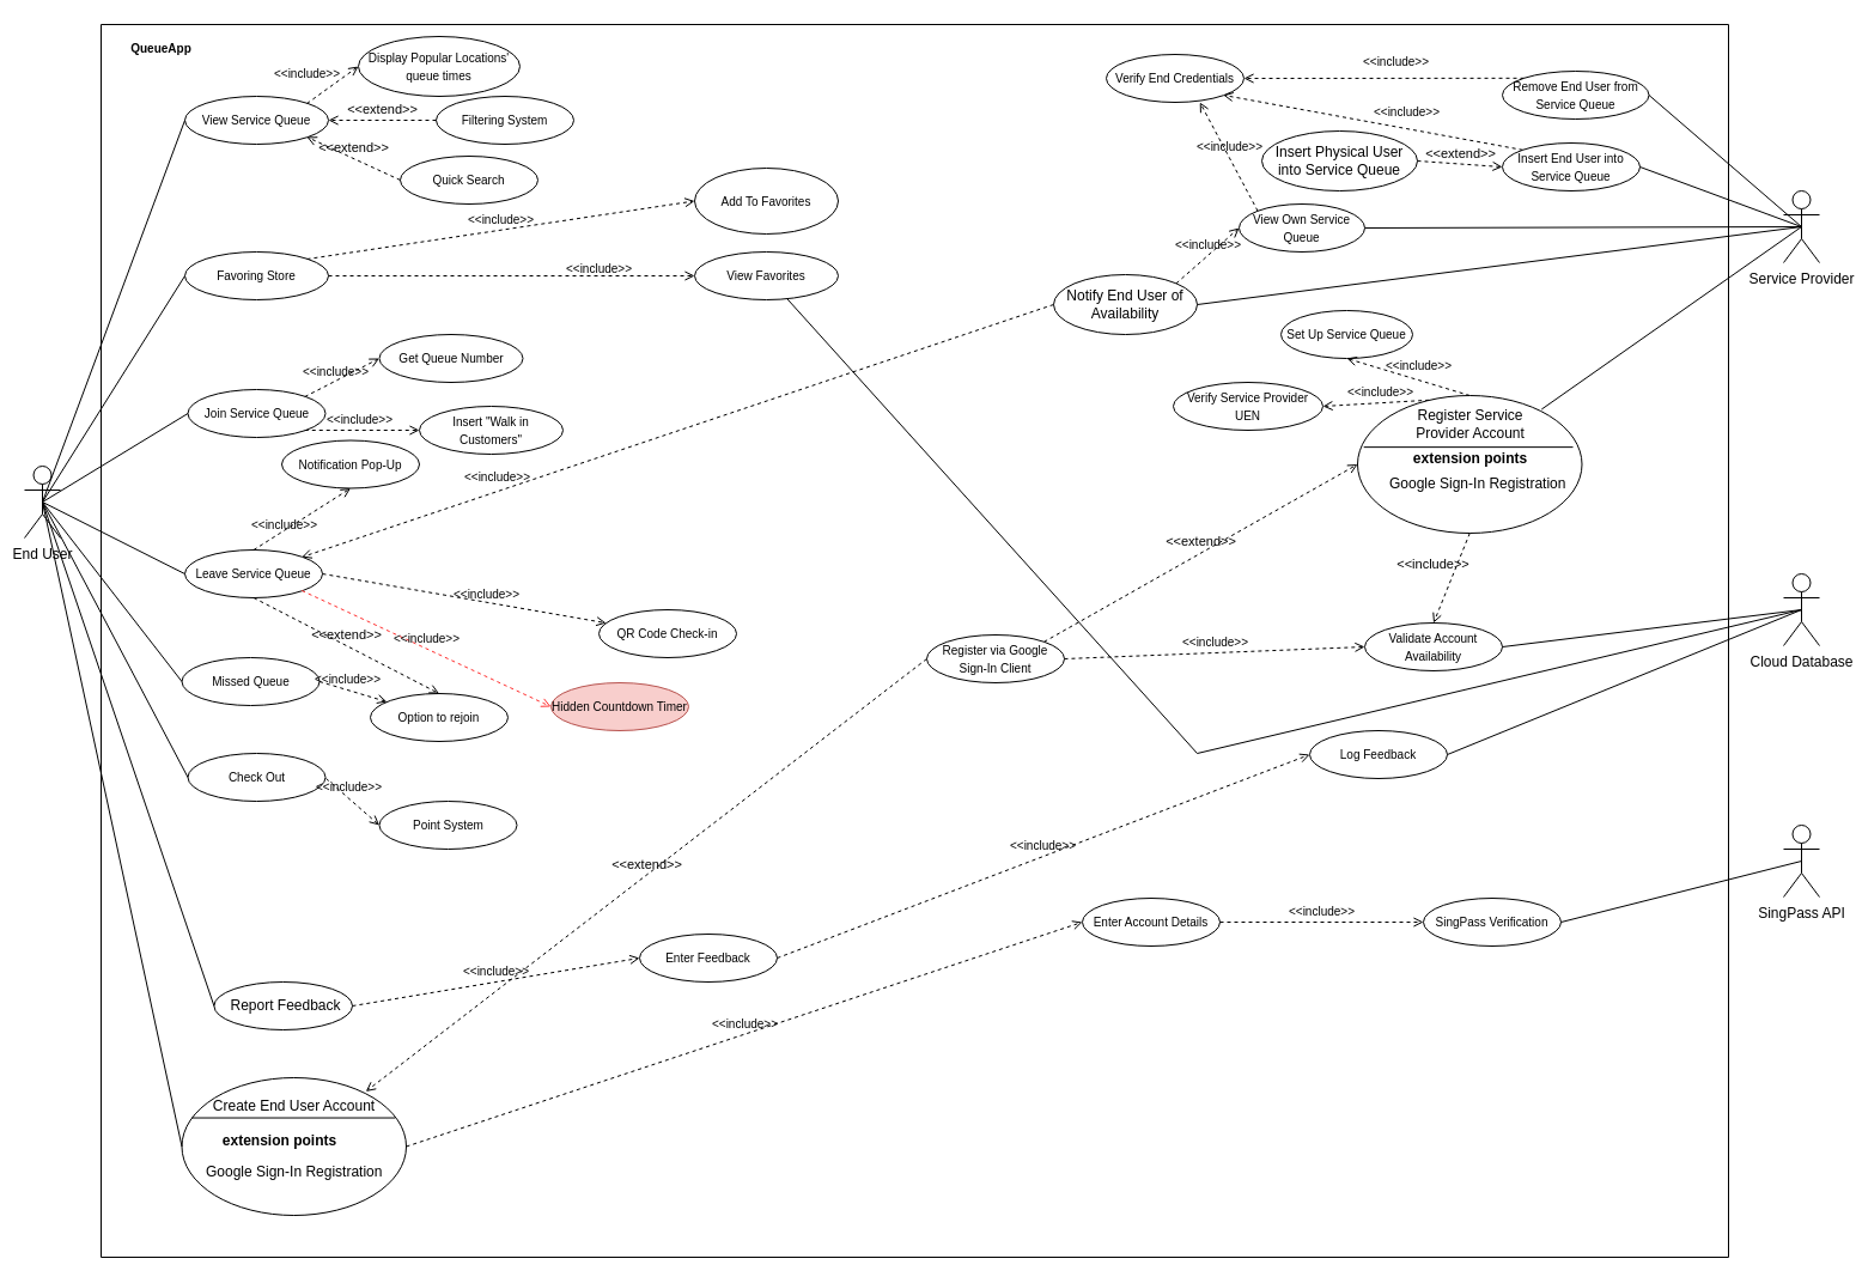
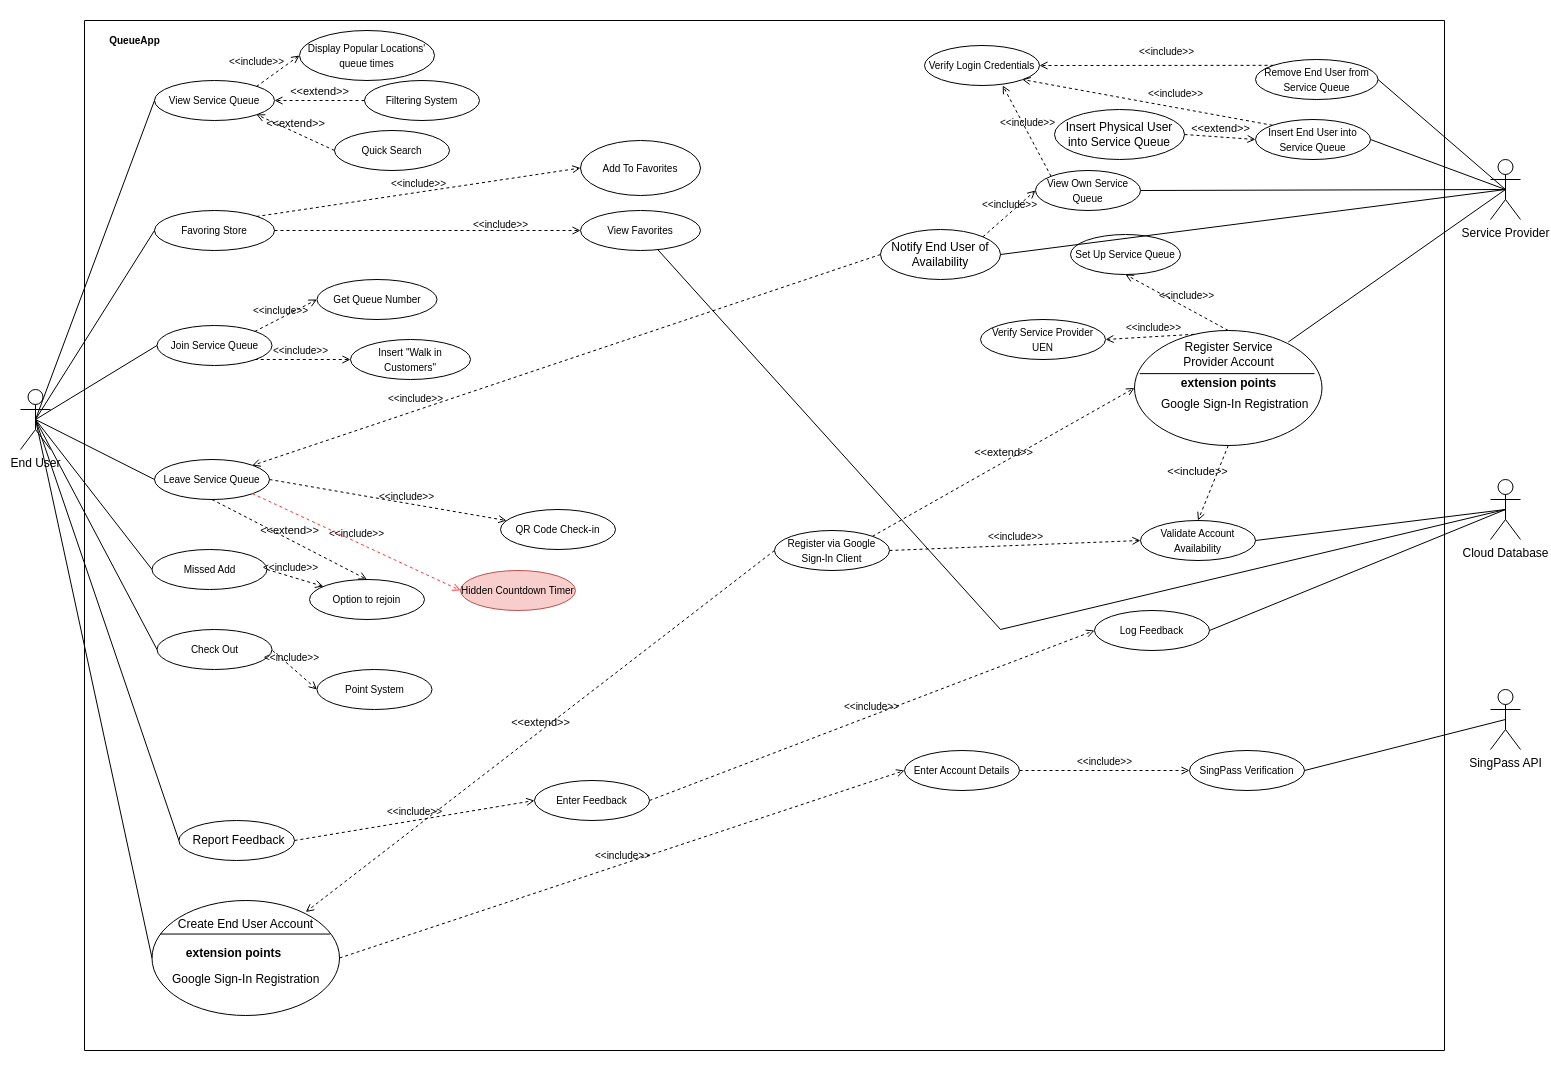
- <mxCell id="18" value="&lt;font style=&quot;font-size: 10px&quot;&gt;Verify End Credentials&lt;/font&gt;" style="ellipse;whiteSpace=wrap;html=1;align=center;newEdgeStyle={&quot;edgeStyle&quot;:&quot;entityRelationEdgeStyle&quot;,&quot;startArrow&quot;:&quot;none&quot;,&quot;endArrow&quot;:&quot;none&quot;,&quot;segment&quot;:10,&quot;curved&quot;:1};treeFolding=1;treeMoving=1;points=[[0,0.5,0,0,0],[0.15,0.15,0,0,0],[0.15,0.85,0,0,0],[0.5,0,0,0,0],[0.5,1,0,0,0],[0.68,1,0,0,0],[0.85,0.15,0,0,0],[0.85,0.85,0,0,0],[1,0.5,0,0,0]];" parent="7" vertex="1"><mxGeometry x="840" y="25" width="115" height="40" as="geometry" /></mxCell>
+ <mxCell id="18" value="&lt;font style=&quot;font-size: 10px&quot;&gt;Verify Login Credentials&lt;/font&gt;" style="ellipse;whiteSpace=wrap;html=1;align=center;newEdgeStyle={&quot;edgeStyle&quot;:&quot;entityRelationEdgeStyle&quot;,&quot;startArrow&quot;:&quot;none&quot;,&quot;endArrow&quot;:&quot;none&quot;,&quot;segment&quot;:10,&quot;curved&quot;:1};treeFolding=1;treeMoving=1;points=[[0,0.5,0,0,0],[0.15,0.15,0,0,0],[0.15,0.85,0,0,0],[0.5,0,0,0,0],[0.5,1,0,0,0],[0.68,1,0,0,0],[0.85,0.15,0,0,0],[0.85,0.85,0,0,0],[1,0.5,0,0,0]];" parent="7" vertex="1"><mxGeometry x="840" y="25" width="115" height="40" as="geometry" /></mxCell>
- <mxCell id="11" value="&lt;font style=&quot;font-size: 10px&quot;&gt;Set Up Service Queue&lt;/font&gt;" style="ellipse;whiteSpace=wrap;html=1;align=center;newEdgeStyle={&quot;edgeStyle&quot;:&quot;entityRelationEdgeStyle&quot;,&quot;startArrow&quot;:&quot;none&quot;,&quot;endArrow&quot;:&quot;none&quot;,&quot;segment&quot;:10,&quot;curved&quot;:1};treeFolding=1;treeMoving=1;" parent="7" vertex="1"><mxGeometry x="986" y="239" width="110" height="40" as="geometry" /></mxCell>
+ <mxCell id="11" value="&lt;font style=&quot;font-size: 10px&quot;&gt;Set Up Service Queue&lt;/font&gt;" style="ellipse;whiteSpace=wrap;html=1;align=center;newEdgeStyle={&quot;edgeStyle&quot;:&quot;entityRelationEdgeStyle&quot;,&quot;startArrow&quot;:&quot;none&quot;,&quot;endArrow&quot;:&quot;none&quot;,&quot;segment&quot;:10,&quot;curved&quot;:1};treeFolding=1;treeMoving=1;" parent="7" vertex="1"><mxGeometry x="986" y="214" width="110" height="40" as="geometry" /></mxCell>
- <mxCell id="63" value="&lt;font style=&quot;font-size: 10px&quot;&gt;Notification Pop-Up&lt;br&gt;&lt;/font&gt;" style="ellipse;whiteSpace=wrap;html=1;align=center;newEdgeStyle={&quot;edgeStyle&quot;:&quot;entityRelationEdgeStyle&quot;,&quot;startArrow&quot;:&quot;none&quot;,&quot;endArrow&quot;:&quot;none&quot;,&quot;segment&quot;:10,&quot;curved&quot;:1};treeFolding=1;treeMoving=1;points=[[0,0.5,0,0,0],[0.15,0.15,0,0,0],[0.15,0.85,0,0,0],[0.5,0,0,0,0],[0.5,1,0,0,0],[0.68,1,0,0,0],[0.85,0.15,0,0,0],[0.85,0.85,0,0,0],[1,0.5,0,0,0]];" parent="7" vertex="1"><mxGeometry x="151" y="347.5" width="115" height="40" as="geometry" /></mxCell>
- <mxCell id="29" value="&amp;lt;&amp;lt;include&amp;gt;&amp;gt;" style="html=1;verticalAlign=bottom;labelBackgroundColor=none;endArrow=open;endFill=0;dashed=1;rounded=0;fontSize=10;exitX=0.5;exitY=0;exitDx=0;exitDy=0;exitPerimeter=0;entryX=0.5;entryY=1;entryDx=0;entryDy=0;entryPerimeter=0;" parent="7" source="25" target="63" edge="1"><mxGeometry x="-0.407" y="-3" width="160" relative="1" as="geometry"><mxPoint x="180" y="630" as="sourcePoint" /><mxPoint x="285" y="670" as="targetPoint" /><mxPoint as="offset" /></mxGeometry></mxCell>
- <mxCell id="61" value="&lt;span style=&quot;font-size: 10px&quot;&gt;Missed Queue&lt;/span&gt;" style="ellipse;whiteSpace=wrap;html=1;align=center;newEdgeStyle={&quot;edgeStyle&quot;:&quot;entityRelationEdgeStyle&quot;,&quot;startArrow&quot;:&quot;none&quot;,&quot;endArrow&quot;:&quot;none&quot;,&quot;segment&quot;:10,&quot;curved&quot;:1};treeFolding=1;treeMoving=1;points=[[0,0.5,0,0,0],[0.15,0.15,0,0,0],[0.15,0.85,0,0,0],[0.5,0,0,0,0],[0.5,1,0,0,0],[0.68,1,0,0,0],[0.85,0.15,0,0,0],[0.85,0.85,0,0,0],[1,0.5,0,0,0]];" parent="7" vertex="1"><mxGeometry x="67.5" y="529" width="115" height="40" as="geometry" /></mxCell>
+ <mxCell id="61" value="&lt;span style=&quot;font-size: 10px&quot;&gt;Missed Add&lt;/span&gt;" style="ellipse;whiteSpace=wrap;html=1;align=center;newEdgeStyle={&quot;edgeStyle&quot;:&quot;entityRelationEdgeStyle&quot;,&quot;startArrow&quot;:&quot;none&quot;,&quot;endArrow&quot;:&quot;none&quot;,&quot;segment&quot;:10,&quot;curved&quot;:1};treeFolding=1;treeMoving=1;points=[[0,0.5,0,0,0],[0.15,0.15,0,0,0],[0.15,0.85,0,0,0],[0.5,0,0,0,0],[0.5,1,0,0,0],[0.68,1,0,0,0],[0.85,0.15,0,0,0],[0.85,0.85,0,0,0],[1,0.5,0,0,0]];" parent="7" vertex="1"><mxGeometry x="67.5" y="529" width="115" height="40" as="geometry" /></mxCell>
